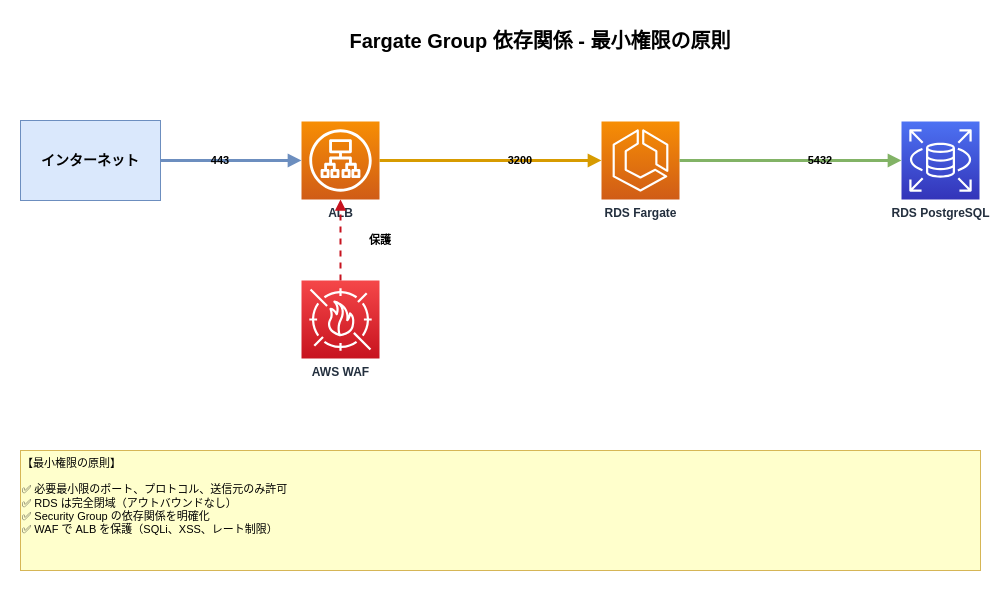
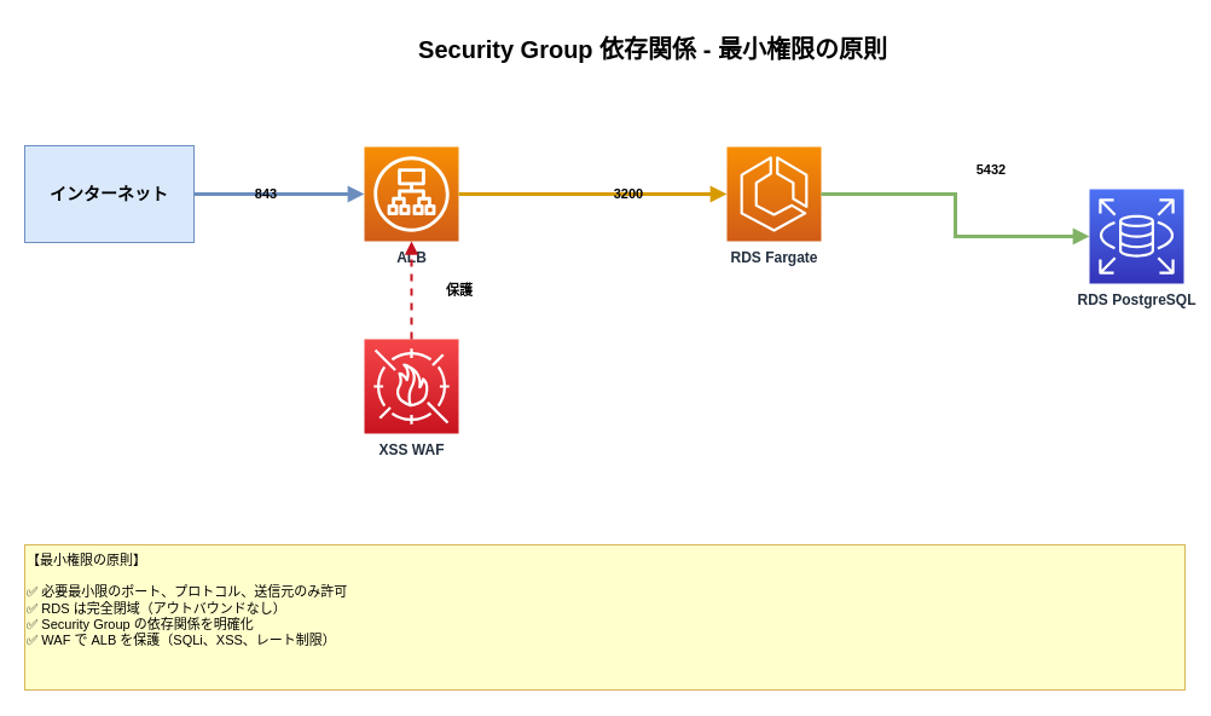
- <mxCell id="2" value="Fargate Group 依存関係 - 最小権限の原則" style="text;html=1;strokeColor=none;fillColor=none;align=center;verticalAlign=middle;whiteSpace=wrap;rounded=0;fontSize=20;fontStyle=1" vertex="1" parent="1"><mxGeometry x="190" y="20" width="700" height="40" as="geometry" /></mxCell>
+ <mxCell id="2" value="Security Group 依存関係 - 最小権限の原則" style="text;html=1;strokeColor=none;fillColor=none;align=center;verticalAlign=middle;whiteSpace=wrap;rounded=0;fontSize=20;fontStyle=1" vertex="1" parent="1"><mxGeometry x="190" y="20" width="700" height="40" as="geometry" /></mxCell>
- <mxCell id="10" value="443" style="text;html=1;strokeColor=none;fillColor=none;align=center;verticalAlign=middle;whiteSpace=wrap;rounded=0;fontSize=11;fontStyle=1" vertex="1" parent="1"><mxGeometry x="200" y="150" width="40" height="20" as="geometry" /></mxCell>
+ <mxCell id="10" value="843" style="text;html=1;strokeColor=none;fillColor=none;align=center;verticalAlign=middle;whiteSpace=wrap;rounded=0;fontSize=11;fontStyle=1" vertex="1" parent="1"><mxGeometry x="200" y="150" width="40" height="20" as="geometry" /></mxCell>
- <mxCell id="12" value="5432" style="text;html=1;strokeColor=none;fillColor=none;align=center;verticalAlign=middle;whiteSpace=wrap;rounded=0;fontSize=11;fontStyle=1" vertex="1" parent="1"><mxGeometry x="800" y="150" width="40" height="20" as="geometry" /></mxCell>
+ <mxCell id="12" value="5432" style="text;html=1;strokeColor=none;fillColor=none;align=center;verticalAlign=middle;whiteSpace=wrap;rounded=0;fontSize=11;fontStyle=1" vertex="1" parent="1"><mxGeometry x="800" y="130" width="40" height="20" as="geometry" /></mxCell>
- <mxCell id="6" value="RDS PostgreSQL" style="sketch=0;points=[[0,0,0],[0.25,0,0],[0.5,0,0],[0.75,0,0],[1,0,0],[0,1,0],[0.25,1,0],[0.5,1,0],[0.75,1,0],[1,1,0],[0,0.25,0],[0,0.5,0],[0,0.75,0],[1,0.25,0],[1,0.5,0],[1,0.75,0]];outlineConnect=0;fontColor=#232F3E;gradientColor=#4D72F3;gradientDirection=north;fillColor=#3334B9;strokeColor=#ffffff;dashed=0;verticalLabelPosition=bottom;verticalAlign=top;align=center;html=1;fontSize=12;fontStyle=1;aspect=fixed;shape=mxgraph.aws4.resourceIcon;resIcon=mxgraph.aws4.rds;" vertex="1" parent="1"><mxGeometry x="901" y="121" width="78" height="78" as="geometry" /></mxCell>
+ <mxCell id="6" value="RDS PostgreSQL" style="sketch=0;points=[[0,0,0],[0.25,0,0],[0.5,0,0],[0.75,0,0],[1,0,0],[0,1,0],[0.25,1,0],[0.5,1,0],[0.75,1,0],[1,1,0],[0,0.25,0],[0,0.5,0],[0,0.75,0],[1,0.25,0],[1,0.5,0],[1,0.75,0]];outlineConnect=0;fontColor=#232F3E;gradientColor=#4D72F3;gradientDirection=north;fillColor=#3334B9;strokeColor=#ffffff;dashed=0;verticalLabelPosition=bottom;verticalAlign=top;align=center;html=1;fontSize=12;fontStyle=1;aspect=fixed;shape=mxgraph.aws4.resourceIcon;resIcon=mxgraph.aws4.rds;" vertex="1" parent="1"><mxGeometry x="901" y="156" width="78" height="78" as="geometry" /></mxCell>
- <mxCell id="13" value="AWS WAF" style="sketch=0;points=[[0,0,0],[0.25,0,0],[0.5,0,0],[0.75,0,0],[1,0,0],[0,1,0],[0.25,1,0],[0.5,1,0],[0.75,1,0],[1,1,0],[0,0.25,0],[0,0.5,0],[0,0.75,0],[1,0.25,0],[1,0.5,0],[1,0.75,0]];outlineConnect=0;fontColor=#232F3E;gradientColor=#F54749;gradientDirection=north;fillColor=#C7131F;strokeColor=#ffffff;dashed=0;verticalLabelPosition=bottom;verticalAlign=top;align=center;html=1;fontSize=12;fontStyle=1;aspect=fixed;shape=mxgraph.aws4.resourceIcon;resIcon=mxgraph.aws4.waf;" vertex="1" parent="1"><mxGeometry x="301" y="280" width="78" height="78" as="geometry" /></mxCell>
+ <mxCell id="13" value="XSS WAF" style="sketch=0;points=[[0,0,0],[0.25,0,0],[0.5,0,0],[0.75,0,0],[1,0,0],[0,1,0],[0.25,1,0],[0.5,1,0],[0.75,1,0],[1,1,0],[0,0.25,0],[0,0.5,0],[0,0.75,0],[1,0.25,0],[1,0.5,0],[1,0.75,0]];outlineConnect=0;fontColor=#232F3E;gradientColor=#F54749;gradientDirection=north;fillColor=#C7131F;strokeColor=#ffffff;dashed=0;verticalLabelPosition=bottom;verticalAlign=top;align=center;html=1;fontSize=12;fontStyle=1;aspect=fixed;shape=mxgraph.aws4.resourceIcon;resIcon=mxgraph.aws4.waf;" vertex="1" parent="1"><mxGeometry x="301" y="280" width="78" height="78" as="geometry" /></mxCell>
